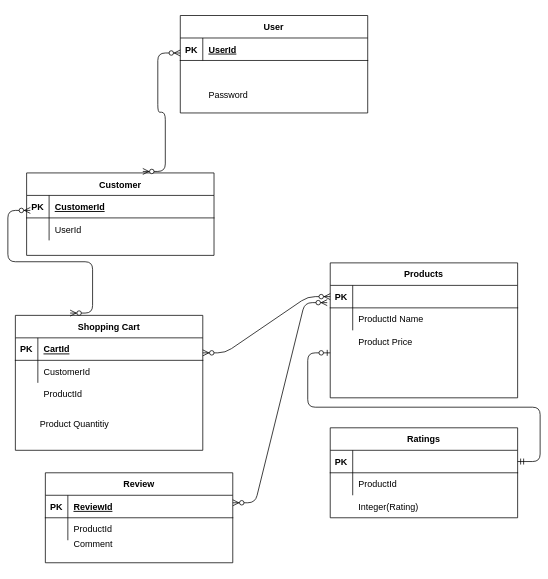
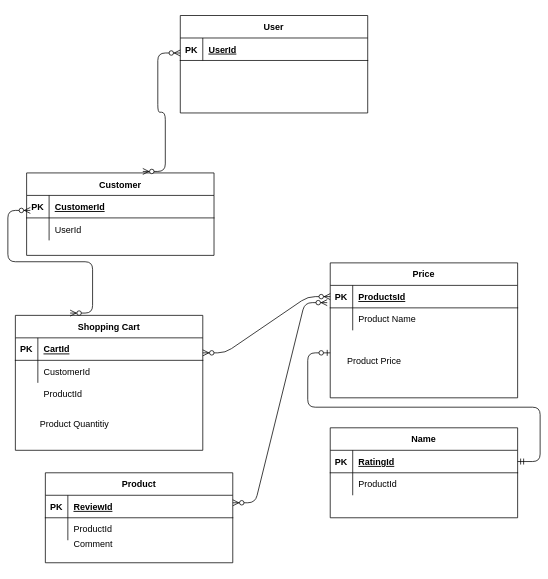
- <mxCell id="32" value="Password" style="shape=partialRectangle;overflow=hidden;connectable=0;fillColor=none;top=0;left=0;bottom=0;right=0;align=left;spacingLeft=6;" vertex="1" parent="1"><mxGeometry x="270" y="110" width="220" height="30" as="geometry" /></mxCell>
- <mxCell id="22" value="Products" style="shape=table;startSize=30;container=1;collapsible=1;childLayout=tableLayout;fixedRows=1;rowLines=0;fontStyle=1;align=center;resizeLast=1;" vertex="1" parent="1"><mxGeometry x="440" y="350" width="250" height="180" as="geometry" /></mxCell>
+ <mxCell id="22" value="Price" style="shape=table;startSize=30;container=1;collapsible=1;childLayout=tableLayout;fixedRows=1;rowLines=0;fontStyle=1;align=center;resizeLast=1;" vertex="1" parent="1"><mxGeometry x="440" y="350" width="250" height="180" as="geometry" /></mxCell>
+ <mxCell id="25" value="ProductsId" style="shape=partialRectangle;overflow=hidden;connectable=0;fillColor=none;top=0;left=0;bottom=0;right=0;align=left;spacingLeft=6;fontStyle=5;" vertex="1" parent="23"><mxGeometry x="30" width="220" height="30" as="geometry" /></mxCell>
- <mxCell id="28" value="ProductId Name" style="shape=partialRectangle;overflow=hidden;connectable=0;fillColor=none;top=0;left=0;bottom=0;right=0;align=left;spacingLeft=6;" vertex="1" parent="26"><mxGeometry x="30" width="220" height="30" as="geometry" /></mxCell>
+ <mxCell id="28" value="Product Name" style="shape=partialRectangle;overflow=hidden;connectable=0;fillColor=none;top=0;left=0;bottom=0;right=0;align=left;spacingLeft=6;" vertex="1" parent="26"><mxGeometry x="30" width="220" height="30" as="geometry" /></mxCell>
- <mxCell id="29" value="Product Price" style="shape=partialRectangle;overflow=hidden;connectable=0;fillColor=none;top=0;left=0;bottom=0;right=0;align=left;spacingLeft=6;" vertex="1" parent="1"><mxGeometry x="470" y="440" width="220" height="30" as="geometry" /></mxCell>
+ <mxCell id="29" value="Product Price" style="shape=partialRectangle;overflow=hidden;connectable=0;fillColor=none;top=0;left=0;bottom=0;right=0;align=left;spacingLeft=6;" vertex="1" parent="1"><mxGeometry x="455" y="465" width="220" height="30" as="geometry" /></mxCell>
- <mxCell id="36" value="Ratings" style="shape=table;startSize=30;container=1;collapsible=1;childLayout=tableLayout;fixedRows=1;rowLines=0;fontStyle=1;align=center;resizeLast=1;" vertex="1" parent="1"><mxGeometry x="440" y="570" width="250" height="120" as="geometry" /></mxCell>
+ <mxCell id="36" value="Name" style="shape=table;startSize=30;container=1;collapsible=1;childLayout=tableLayout;fixedRows=1;rowLines=0;fontStyle=1;align=center;resizeLast=1;" vertex="1" parent="1"><mxGeometry x="440" y="570" width="250" height="120" as="geometry" /></mxCell>
+ <mxCell id="39" value="RatingId" style="shape=partialRectangle;overflow=hidden;connectable=0;fillColor=none;top=0;left=0;bottom=0;right=0;align=left;spacingLeft=6;fontStyle=5;" vertex="1" parent="37"><mxGeometry x="30" width="220" height="30" as="geometry" /></mxCell>
- <mxCell id="44" value="Review" style="shape=table;startSize=30;container=1;collapsible=1;childLayout=tableLayout;fixedRows=1;rowLines=0;fontStyle=1;align=center;resizeLast=1;" vertex="1" parent="1"><mxGeometry x="60" y="630" width="250" height="120" as="geometry" /></mxCell>
+ <mxCell id="44" value="Product" style="shape=table;startSize=30;container=1;collapsible=1;childLayout=tableLayout;fixedRows=1;rowLines=0;fontStyle=1;align=center;resizeLast=1;" vertex="1" parent="1"><mxGeometry x="60" y="630" width="250" height="120" as="geometry" /></mxCell>
- <mxCell id="43" value="Integer(Rating)" style="shape=partialRectangle;overflow=hidden;connectable=0;fillColor=none;top=0;left=0;bottom=0;right=0;align=left;spacingLeft=6;" vertex="1" parent="1"><mxGeometry x="470" y="660" width="220" height="30" as="geometry" /></mxCell>
